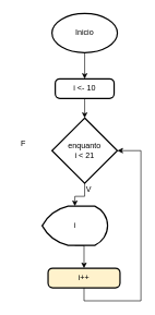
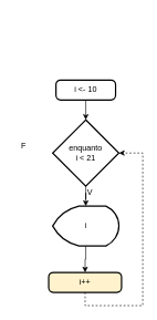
- <mxCell id="3" value="Inicio" style="strokeWidth=2;html=1;shape=mxgraph.flowchart.start_1;whiteSpace=wrap;gradientColor=none;" vertex="1" parent="1"><mxGeometry x="79" y="20" width="100" height="60" as="geometry" /></mxCell>
- <mxCell id="2" style="edgeStyle=orthogonalEdgeStyle;rounded=0;orthogonalLoop=1;jettySize=auto;html=1;exitX=0.5;exitY=1;exitDx=0;exitDy=0;exitPerimeter=0;entryX=0.5;entryY=0;entryDx=0;entryDy=0;" edge="1" parent="1" source="3" target="7"><mxGeometry relative="1" as="geometry" /></mxCell>
- <mxCell id="11" value="i" style="strokeWidth=2;html=1;shape=mxgraph.flowchart.display;whiteSpace=wrap;" vertex="1" parent="1"><mxGeometry x="64" y="315" width="100" height="60" as="geometry" /></mxCell>
+ <mxCell id="11" value="i" style="strokeWidth=2;html=1;shape=mxgraph.flowchart.display;whiteSpace=wrap;" vertex="1" parent="1"><mxGeometry x="79" y="310" width="100" height="60" as="geometry" /></mxCell>
- <mxCell id="8" style="edgeStyle=orthogonalEdgeStyle;rounded=0;orthogonalLoop=1;jettySize=auto;html=1;exitX=0.5;exitY=1;exitDx=0;exitDy=0;entryX=1;entryY=0.5;entryDx=0;entryDy=0;entryPerimeter=0;" edge="1" parent="1" source="9" target="5"><mxGeometry relative="1" as="geometry"><Array as="points"><mxPoint x="128" y="460" /><mxPoint x="215" y="460" /><mxPoint x="215" y="230" /></Array></mxGeometry></mxCell>
+ <mxCell id="8" style="edgeStyle=orthogonalEdgeStyle;rounded=0;orthogonalLoop=1;jettySize=auto;html=1;exitX=0.5;exitY=1;exitDx=0;exitDy=0;entryX=1;entryY=0.5;entryDx=0;entryDy=0;entryPerimeter=0;dashed=1;" edge="1" parent="1" source="9" target="5"><mxGeometry relative="1" as="geometry"><Array as="points"><mxPoint x="128" y="460" /><mxPoint x="215" y="460" /><mxPoint x="215" y="230" /></Array></mxGeometry></mxCell>
